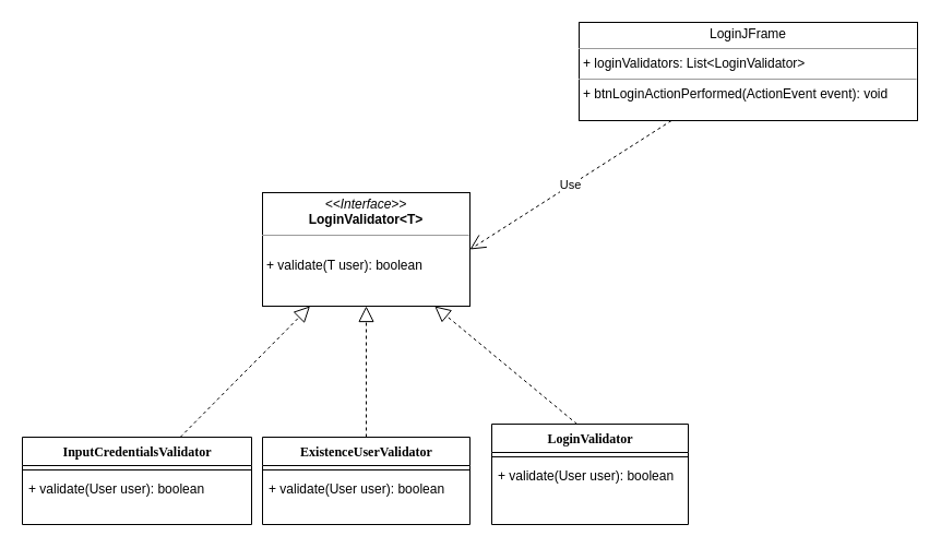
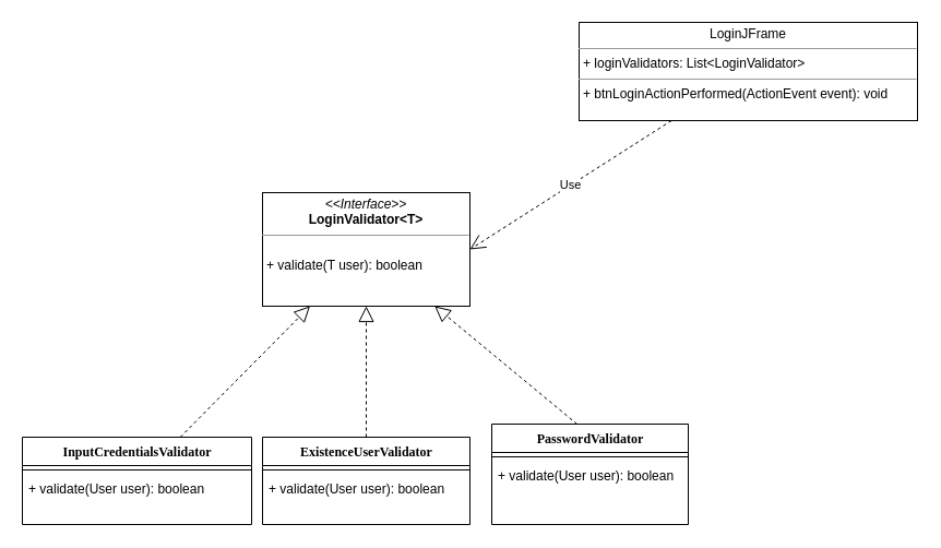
- <mxCell id="8" value="LoginValidator" style="swimlane;html=1;fontStyle=1;align=center;verticalAlign=top;childLayout=stackLayout;horizontal=1;startSize=26;horizontalStack=0;resizeParent=1;resizeLast=0;collapsible=1;marginBottom=0;swimlaneFillColor=#ffffff;rounded=0;shadow=0;comic=0;labelBackgroundColor=none;strokeWidth=1;fillColor=none;fontFamily=Verdana;fontSize=12" parent="1" vertex="1"><mxGeometry x="450" y="388" width="180" height="92" as="geometry" /></mxCell>
+ <mxCell id="8" value="PasswordValidator" style="swimlane;html=1;fontStyle=1;align=center;verticalAlign=top;childLayout=stackLayout;horizontal=1;startSize=26;horizontalStack=0;resizeParent=1;resizeLast=0;collapsible=1;marginBottom=0;swimlaneFillColor=#ffffff;rounded=0;shadow=0;comic=0;labelBackgroundColor=none;strokeWidth=1;fillColor=none;fontFamily=Verdana;fontSize=12" parent="1" vertex="1"><mxGeometry x="450" y="388" width="180" height="92" as="geometry" /></mxCell>
